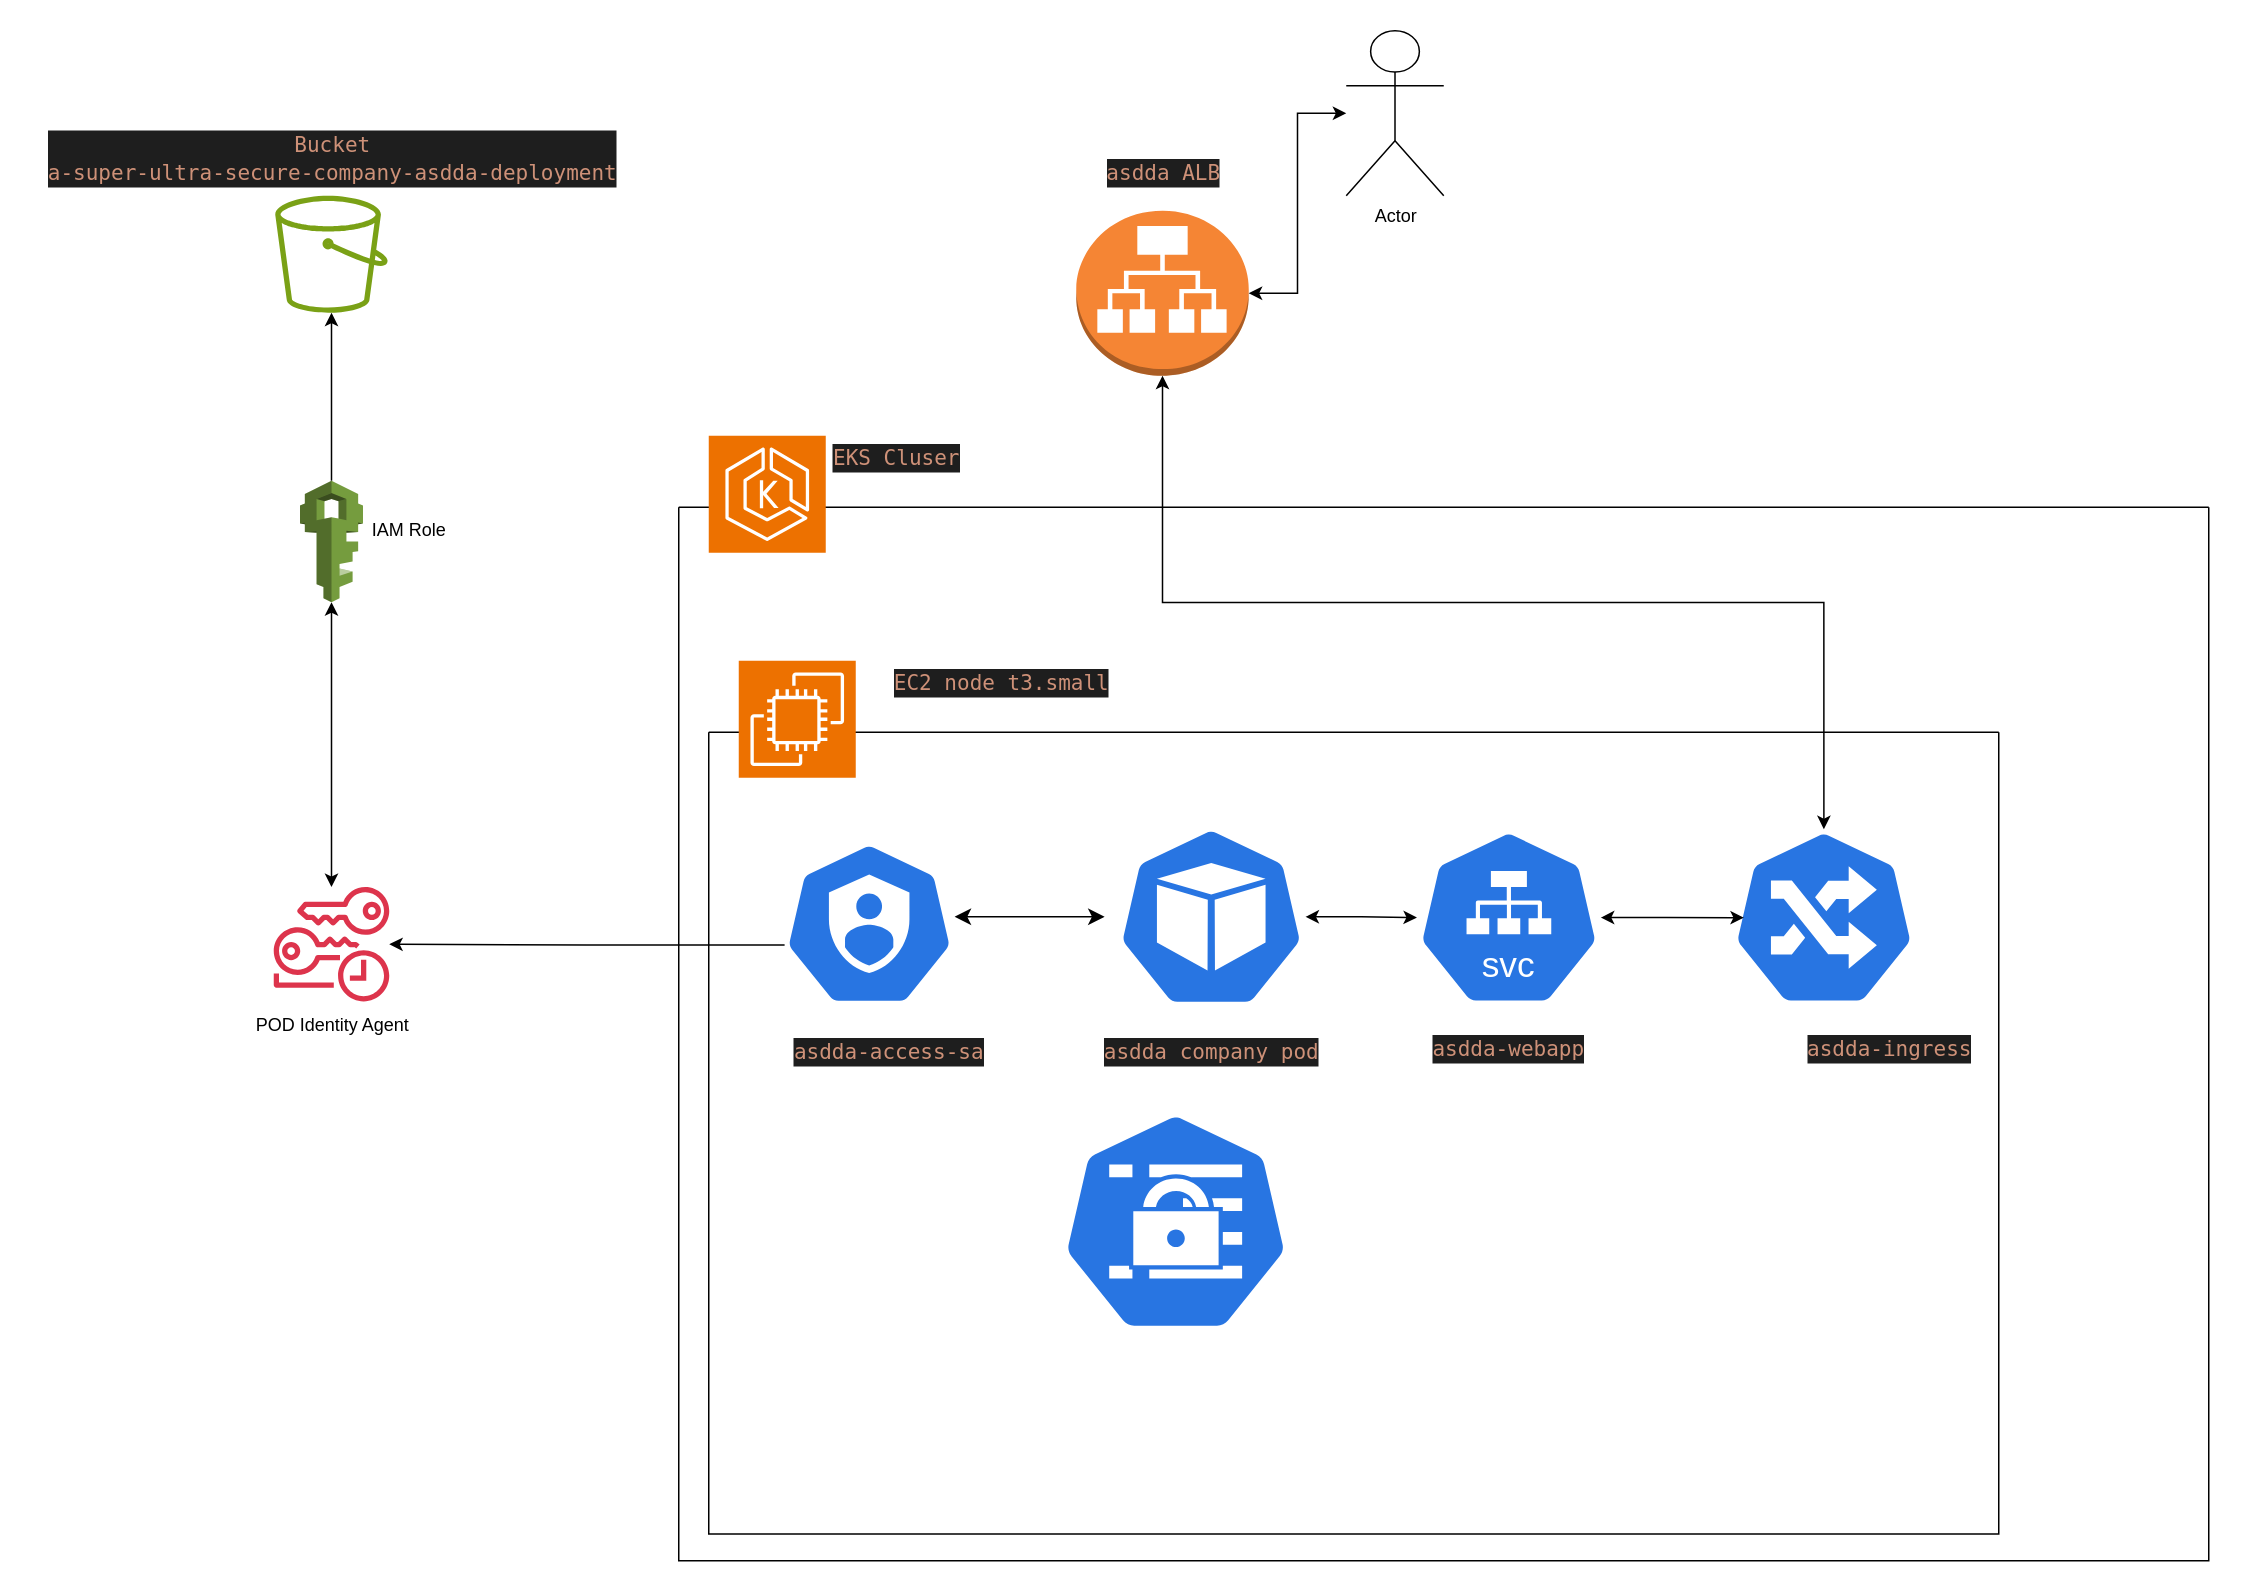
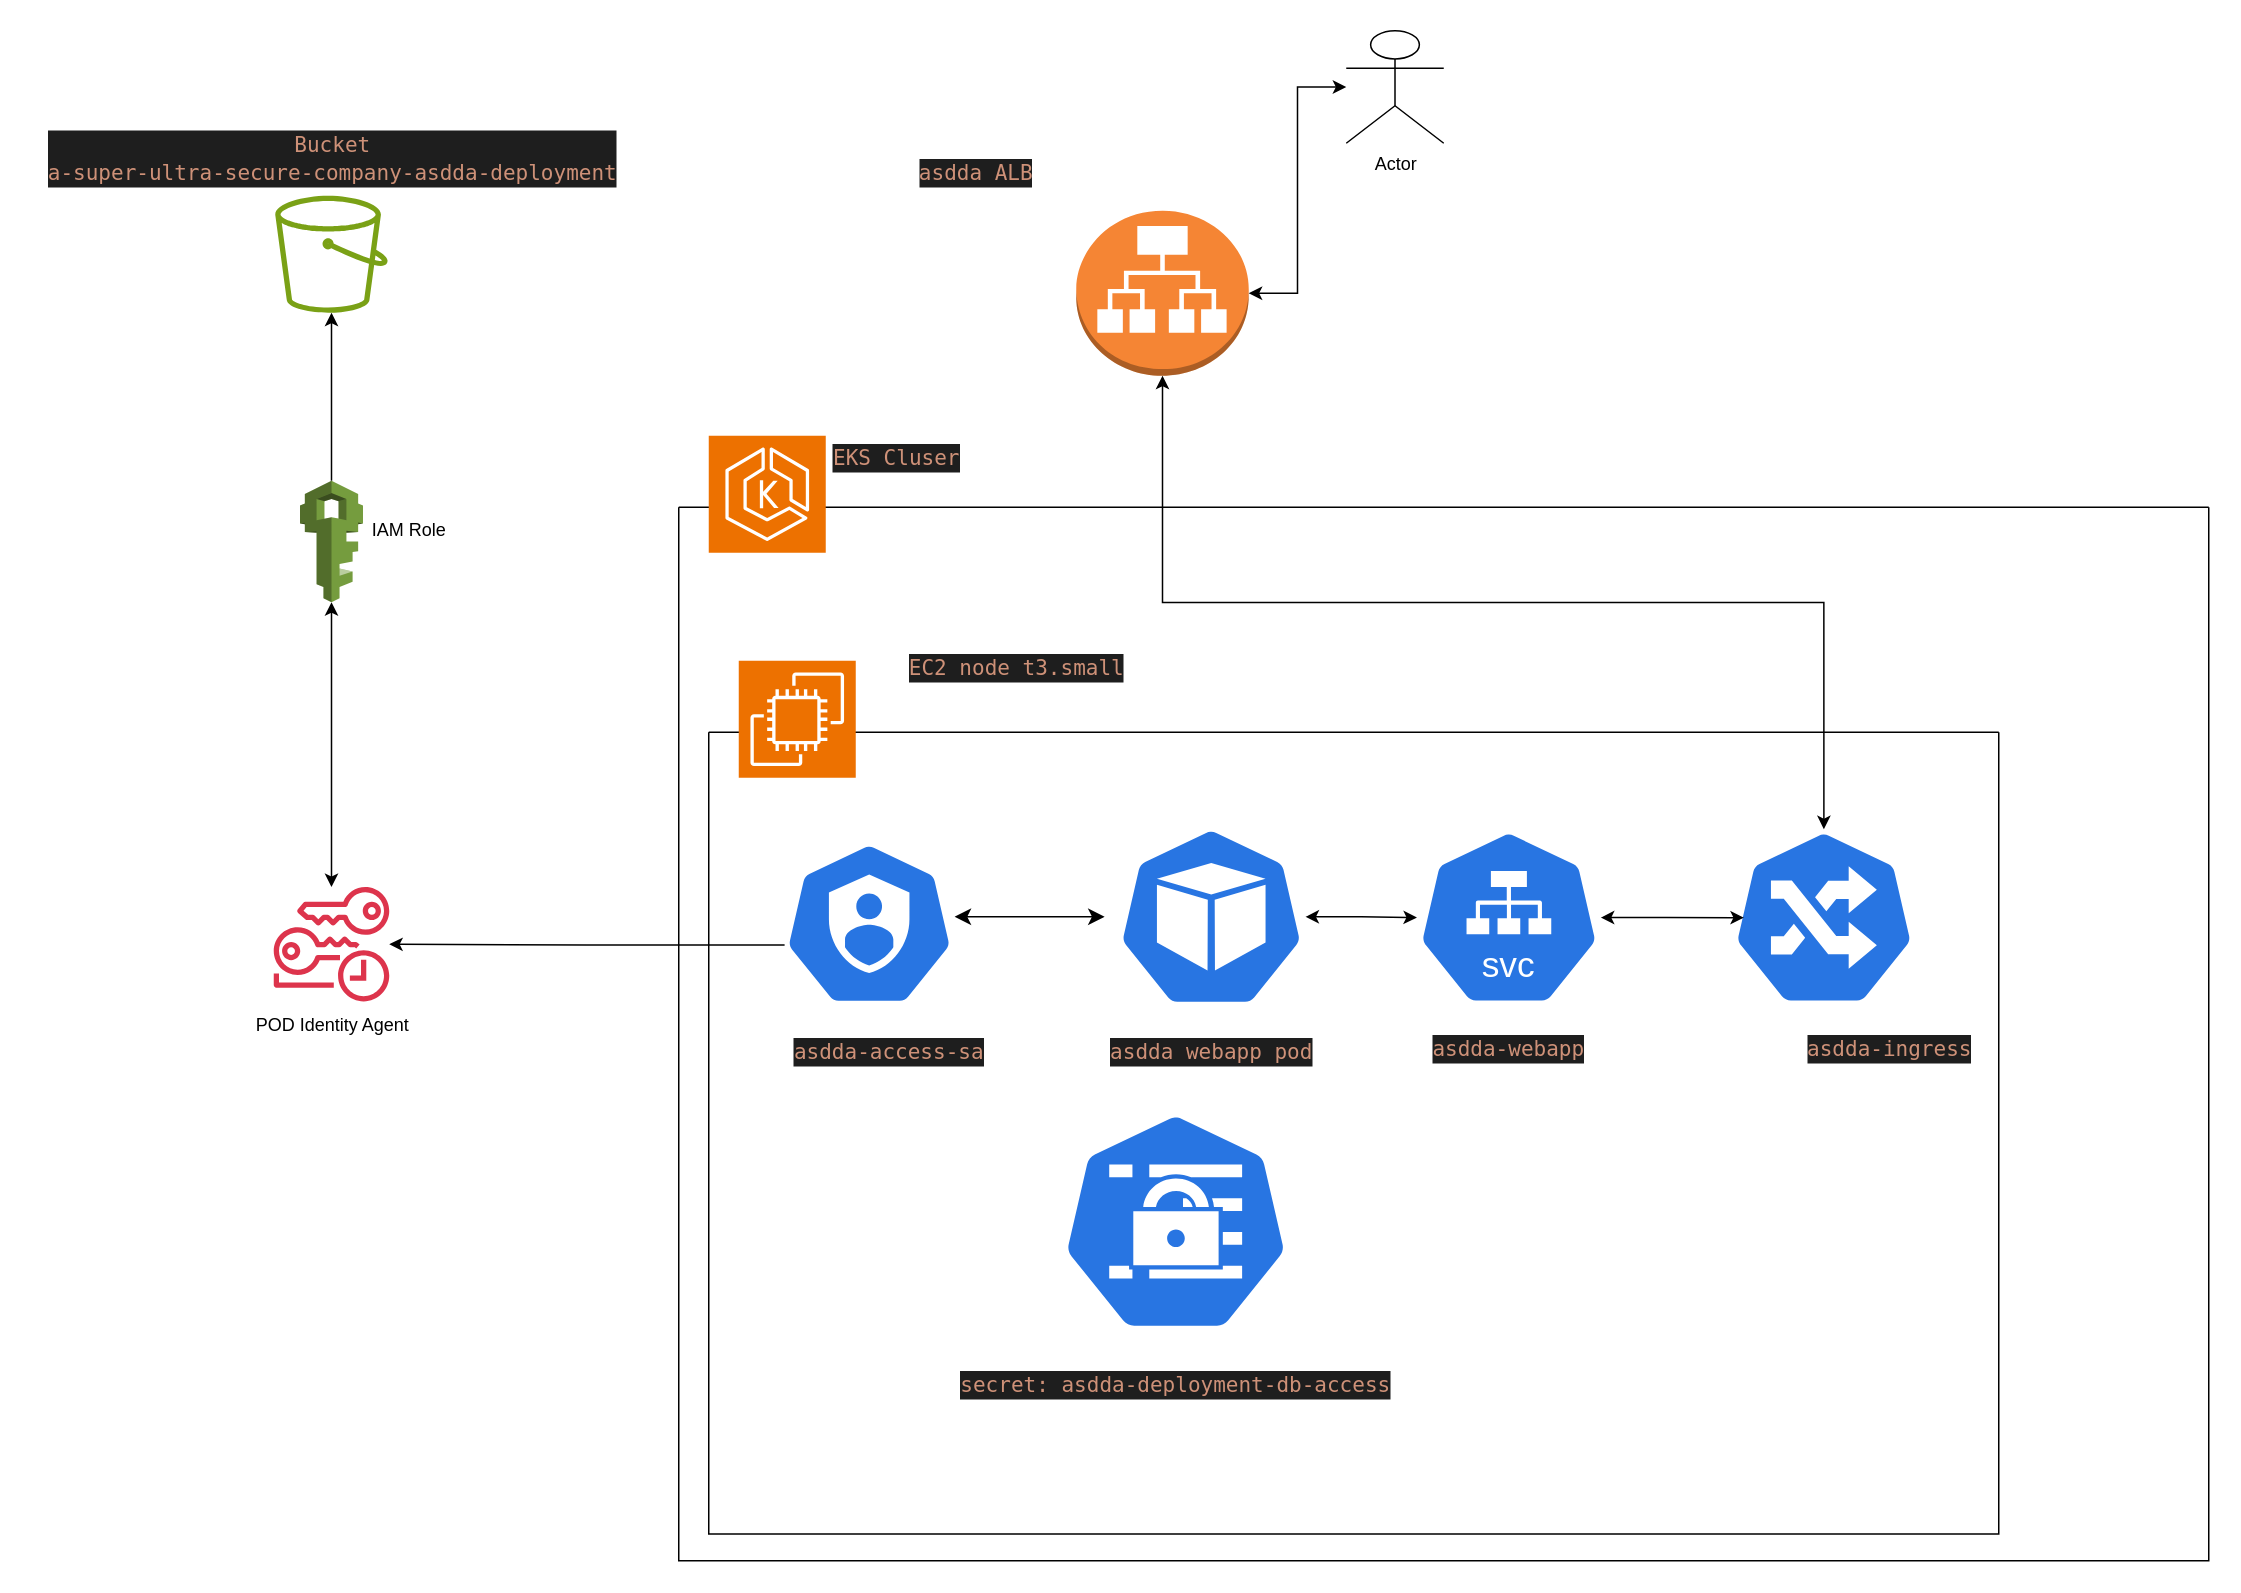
- <mxCell id="25" value="Actor" style="shape=umlActor;verticalLabelPosition=bottom;verticalAlign=top;html=1;outlineConnect=0;" parent="1" vertex="1"><mxGeometry x="897" y="20" width="65" height="110" as="geometry" /></mxCell>
+ <mxCell id="25" value="Actor" style="shape=umlActor;verticalLabelPosition=bottom;verticalAlign=top;html=1;outlineConnect=0;" parent="1" vertex="1"><mxGeometry x="897" y="20" width="65" height="75" as="geometry" /></mxCell>
- <mxCell id="29" value="&lt;div style=&quot;color: rgb(212, 212, 212); background-color: rgb(30, 30, 30); font-family: &amp;quot;Droid Sans Mono&amp;quot;, &amp;quot;monospace&amp;quot;, monospace; font-size: 14px; line-height: 19px; white-space-collapse: preserve;&quot;&gt;&lt;span style=&quot;color: #ce9178;&quot;&gt;asdda ALB&lt;/span&gt;&lt;/div&gt;" style="text;html=1;align=center;verticalAlign=middle;resizable=0;points=[];autosize=1;strokeColor=none;fillColor=none;" parent="1" vertex="1"><mxGeometry x="724.5" y="100" width="100" height="30" as="geometry" /></mxCell>
+ <mxCell id="29" value="&lt;div style=&quot;color: rgb(212, 212, 212); background-color: rgb(30, 30, 30); font-family: &amp;quot;Droid Sans Mono&amp;quot;, &amp;quot;monospace&amp;quot;, monospace; font-size: 14px; line-height: 19px; white-space-collapse: preserve;&quot;&gt;&lt;span style=&quot;color: #ce9178;&quot;&gt;asdda ALB&lt;/span&gt;&lt;/div&gt;" style="text;html=1;align=center;verticalAlign=middle;resizable=0;points=[];autosize=1;strokeColor=none;fillColor=none;" parent="1" vertex="1"><mxGeometry x="599.5" y="100" width="100" height="30" as="geometry" /></mxCell>
- <mxCell id="22" value="&lt;div style=&quot;color: rgb(212, 212, 212); background-color: rgb(30, 30, 30); font-family: &amp;quot;Droid Sans Mono&amp;quot;, &amp;quot;monospace&amp;quot;, monospace; font-size: 14px; line-height: 19px; white-space-collapse: preserve;&quot;&gt;&lt;span style=&quot;color: #ce9178;&quot;&gt;EC2 node t3.small&lt;/span&gt;&lt;/div&gt;" style="text;html=1;align=center;verticalAlign=middle;resizable=0;points=[];autosize=1;strokeColor=none;fillColor=none;" parent="5" vertex="1"><mxGeometry x="130" y="102.321" width="170" height="30" as="geometry" /></mxCell>
+ <mxCell id="22" value="&lt;div style=&quot;color: rgb(212, 212, 212); background-color: rgb(30, 30, 30); font-family: &amp;quot;Droid Sans Mono&amp;quot;, &amp;quot;monospace&amp;quot;, monospace; font-size: 14px; line-height: 19px; white-space-collapse: preserve;&quot;&gt;&lt;span style=&quot;color: #ce9178;&quot;&gt;EC2 node t3.small&lt;/span&gt;&lt;/div&gt;" style="text;html=1;align=center;verticalAlign=middle;resizable=0;points=[];autosize=1;strokeColor=none;fillColor=none;" parent="5" vertex="1"><mxGeometry x="140" y="92.321" width="170" height="30" as="geometry" /></mxCell>
- <mxCell id="12" value="&lt;div style=&quot;color: rgb(212, 212, 212); background-color: rgb(30, 30, 30); font-family: &amp;quot;Droid Sans Mono&amp;quot;, &amp;quot;monospace&amp;quot;, monospace; font-size: 14px; line-height: 19px; white-space-collapse: preserve;&quot;&gt;&lt;span style=&quot;color: #ce9178;&quot;&gt;asdda company pod&lt;/span&gt;&lt;/div&gt;" style="text;html=1;align=center;verticalAlign=middle;resizable=0;points=[];autosize=1;strokeColor=none;fillColor=none;" parent="10" vertex="1"><mxGeometry x="-5" y="136.001" width="160" height="30" as="geometry" /></mxCell>
+ <mxCell id="12" value="&lt;div style=&quot;color: rgb(212, 212, 212); background-color: rgb(30, 30, 30); font-family: &amp;quot;Droid Sans Mono&amp;quot;, &amp;quot;monospace&amp;quot;, monospace; font-size: 14px; line-height: 19px; white-space-collapse: preserve;&quot;&gt;&lt;span style=&quot;color: #ce9178;&quot;&gt;asdda webapp pod&lt;/span&gt;&lt;/div&gt;" style="text;html=1;align=center;verticalAlign=middle;resizable=0;points=[];autosize=1;strokeColor=none;fillColor=none;" parent="10" vertex="1"><mxGeometry x="-5" y="136.001" width="160" height="30" as="geometry" /></mxCell>
+ <mxCell id="8" value="&lt;div style=&quot;color: rgb(212, 212, 212); background-color: rgb(30, 30, 30); font-family: &amp;quot;Droid Sans Mono&amp;quot;, &amp;quot;monospace&amp;quot;, monospace; font-size: 14px; line-height: 19px; white-space-collapse: preserve;&quot;&gt;&lt;span style=&quot;color: #ce9178;&quot;&gt;secret: asdda-deployment-db-access&lt;/span&gt;&lt;/div&gt;" style="text;html=1;align=center;verticalAlign=middle;resizable=0;points=[];autosize=1;strokeColor=none;fillColor=none;" parent="6" vertex="1"><mxGeometry x="156.29" y="420.321" width="310" height="30" as="geometry" /></mxCell>
